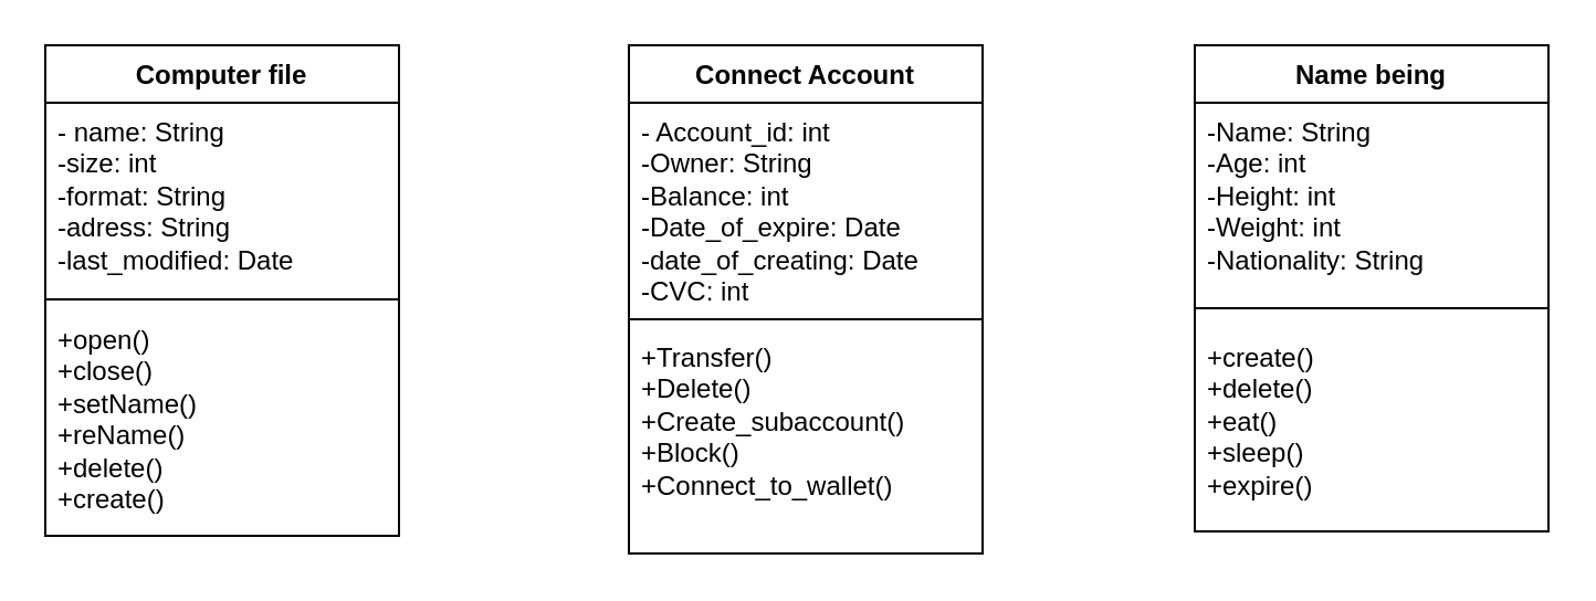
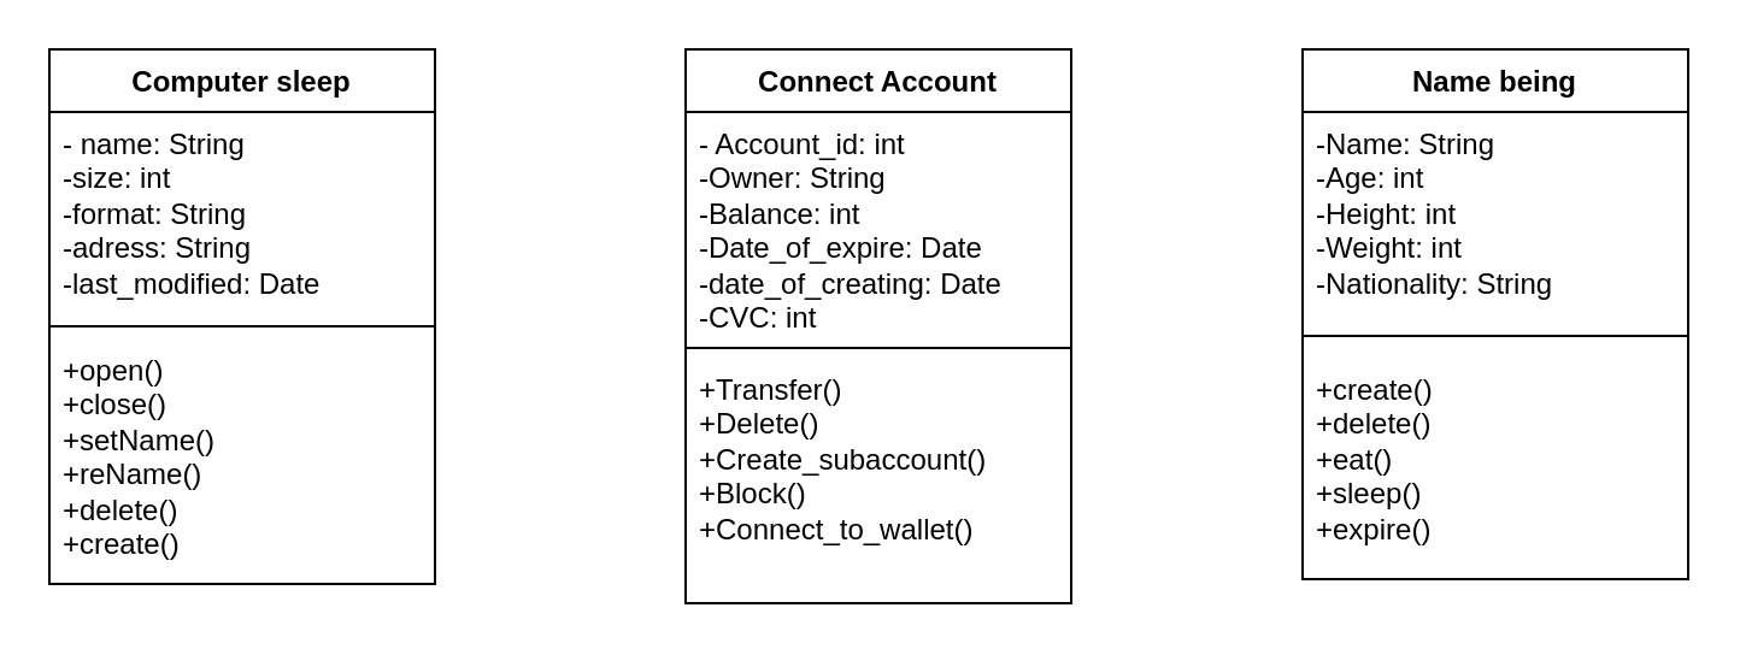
- <mxCell id="2" value="Computer file" style="swimlane;fontStyle=1;align=center;verticalAlign=top;childLayout=stackLayout;horizontal=1;startSize=26;horizontalStack=0;resizeParent=1;resizeParentMax=0;resizeLast=0;collapsible=1;marginBottom=0;whiteSpace=wrap;html=1;" vertex="1" parent="1"><mxGeometry x="20" y="20" width="160" height="222" as="geometry" /></mxCell>
+ <mxCell id="2" value="Computer sleep" style="swimlane;fontStyle=1;align=center;verticalAlign=top;childLayout=stackLayout;horizontal=1;startSize=26;horizontalStack=0;resizeParent=1;resizeParentMax=0;resizeLast=0;collapsible=1;marginBottom=0;whiteSpace=wrap;html=1;" vertex="1" parent="1"><mxGeometry x="20" y="20" width="160" height="222" as="geometry" /></mxCell>
